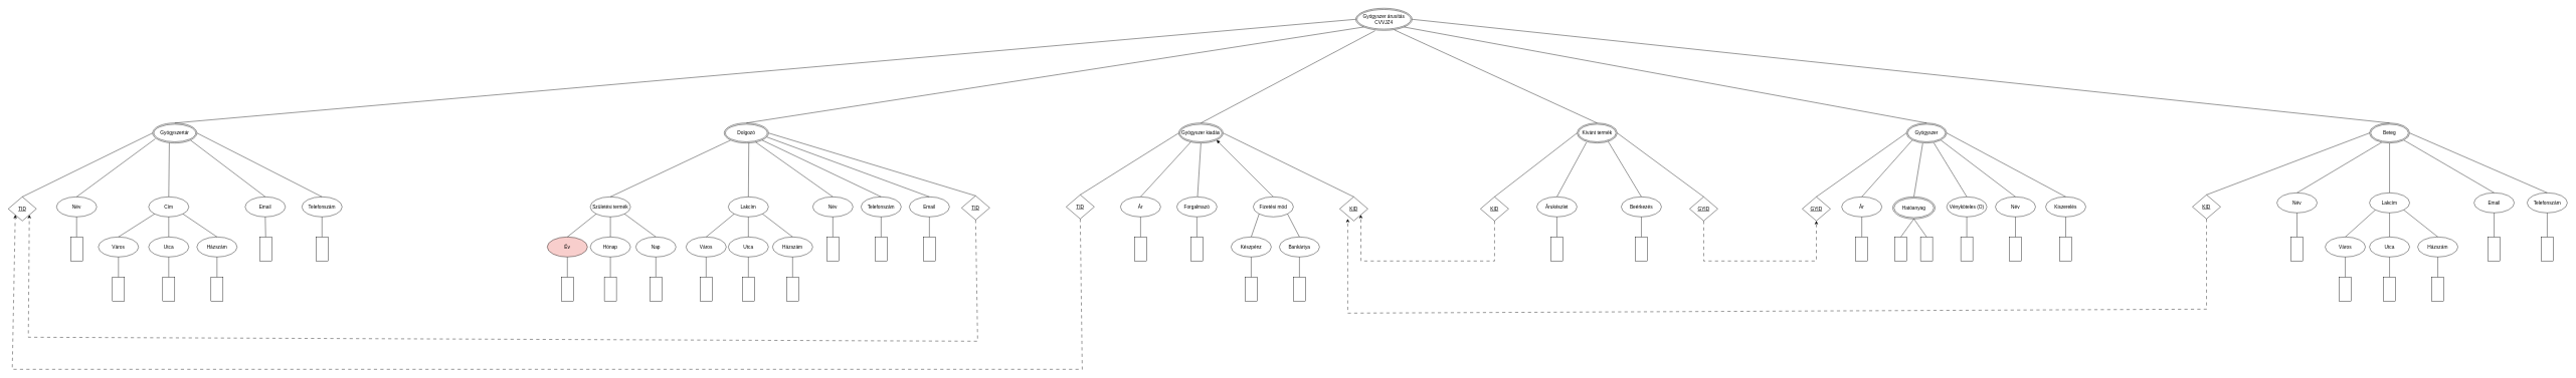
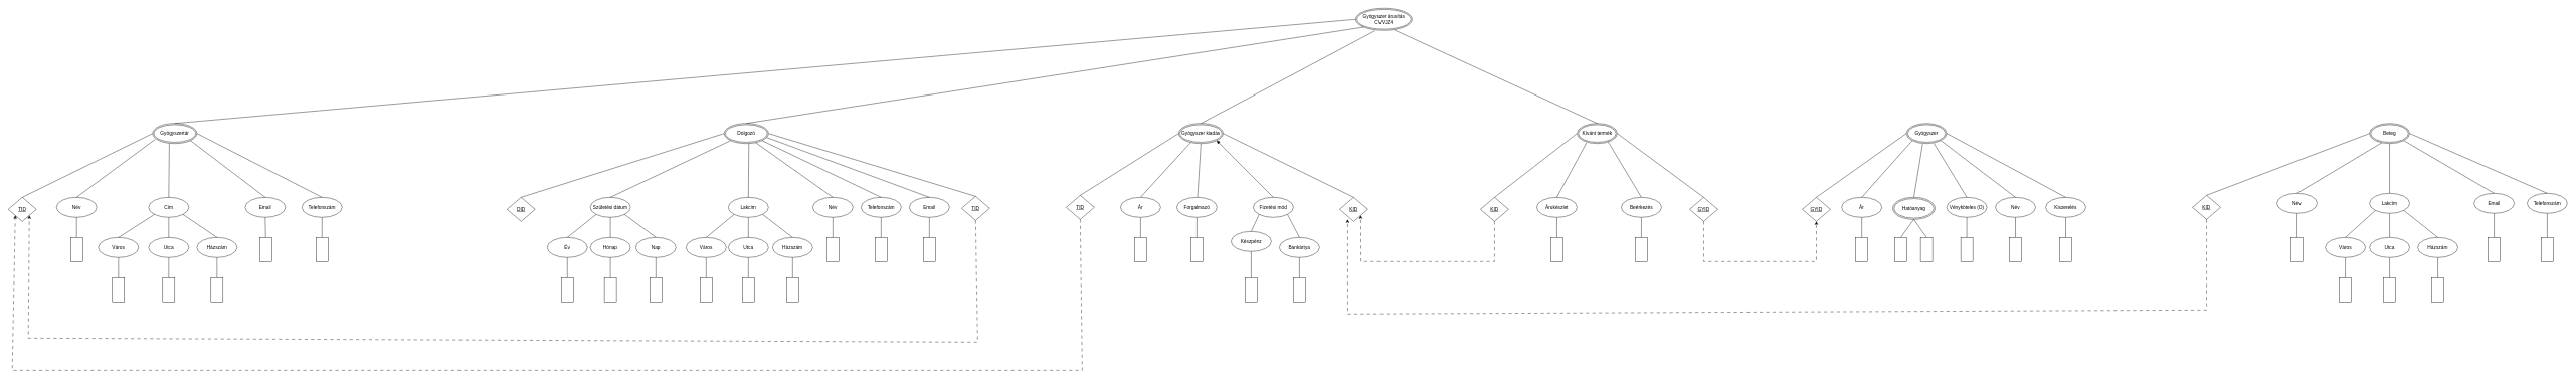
- <mxCell id="175" value="" style="endArrow=none;html=1;rounded=0;entryX=1;entryY=0.5;entryDx=0;entryDy=0;exitX=0.5;exitY=0;exitDx=0;exitDy=0;" parent="1" source="152" target="148" edge="1"><mxGeometry width="50" height="50" relative="1" as="geometry"><mxPoint x="5400" y="270" as="sourcePoint" /><mxPoint x="3500" y="77" as="targetPoint" /></mxGeometry></mxCell>
- <mxCell id="174" value="" style="endArrow=none;html=1;rounded=0;entryX=1;entryY=1;entryDx=0;entryDy=0;exitX=0.5;exitY=0;exitDx=0;exitDy=0;" parent="1" source="165" target="148" edge="1"><mxGeometry width="50" height="50" relative="1" as="geometry"><mxPoint x="3980" y="316" as="sourcePoint" /><mxPoint x="3476" y="84" as="targetPoint" /></mxGeometry></mxCell>
+ <mxCell id="45" value="" style="endArrow=none;html=1;rounded=0;entryX=0;entryY=0.5;entryDx=0;entryDy=0;exitX=0.5;exitY=0;exitDx=0;exitDy=0;" parent="1" source="30" target="168" edge="1"><mxGeometry width="50" height="50" relative="1" as="geometry"><mxPoint x="1580" y="477.5" as="sourcePoint" /><mxPoint x="1723.92" y="112.835" as="targetPoint" /></mxGeometry></mxCell>
- <mxCell id="31" value="Születési termék" style="ellipse;whiteSpace=wrap;html=1;" parent="1" vertex="1"><mxGeometry x="1467" y="490" width="100" height="50" as="geometry" /></mxCell>
+ <mxCell id="31" value="Születési dátum" style="ellipse;whiteSpace=wrap;html=1;" parent="1" vertex="1"><mxGeometry x="1467" y="490" width="100" height="50" as="geometry" /></mxCell>
+ <mxCell id="30" value="&lt;u&gt;DID&lt;/u&gt;" style="rhombus;whiteSpace=wrap;html=1;" parent="1" vertex="1"><mxGeometry x="1260" y="490" width="70" height="60" as="geometry" /></mxCell>
- <mxCell id="34" value="Év" style="ellipse;whiteSpace=wrap;html=1;fillColor=#f8cecc;" parent="1" vertex="1"><mxGeometry x="1360" y="590" width="100" height="50" as="geometry" /></mxCell>
+ <mxCell id="34" value="Év" style="ellipse;whiteSpace=wrap;html=1;" parent="1" vertex="1"><mxGeometry x="1360" y="590" width="100" height="50" as="geometry" /></mxCell>
- <mxCell id="114" value="Készpénz" style="ellipse;whiteSpace=wrap;html=1;" parent="1" vertex="1"><mxGeometry x="3060" y="590" width="100" height="50" as="geometry" /></mxCell>
+ <mxCell id="114" value="Készpénz" style="ellipse;whiteSpace=wrap;html=1;" parent="1" vertex="1"><mxGeometry x="3060" y="575" width="100" height="50" as="geometry" /></mxCell>
